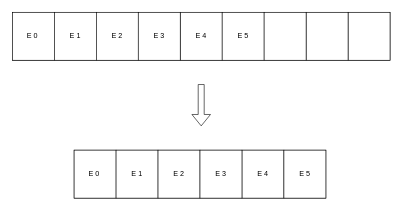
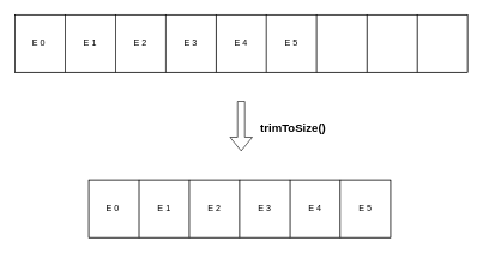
+ <mxCell id="20" value="trimToSize()" style="text;html=1;resizable=0;points=[];autosize=1;align=left;verticalAlign=top;spacingTop=-4;fontStyle=1;fontSize=16;" vertex="1" parent="1"><mxGeometry x="360" y="165" width="80" height="20" as="geometry" /></mxCell>
